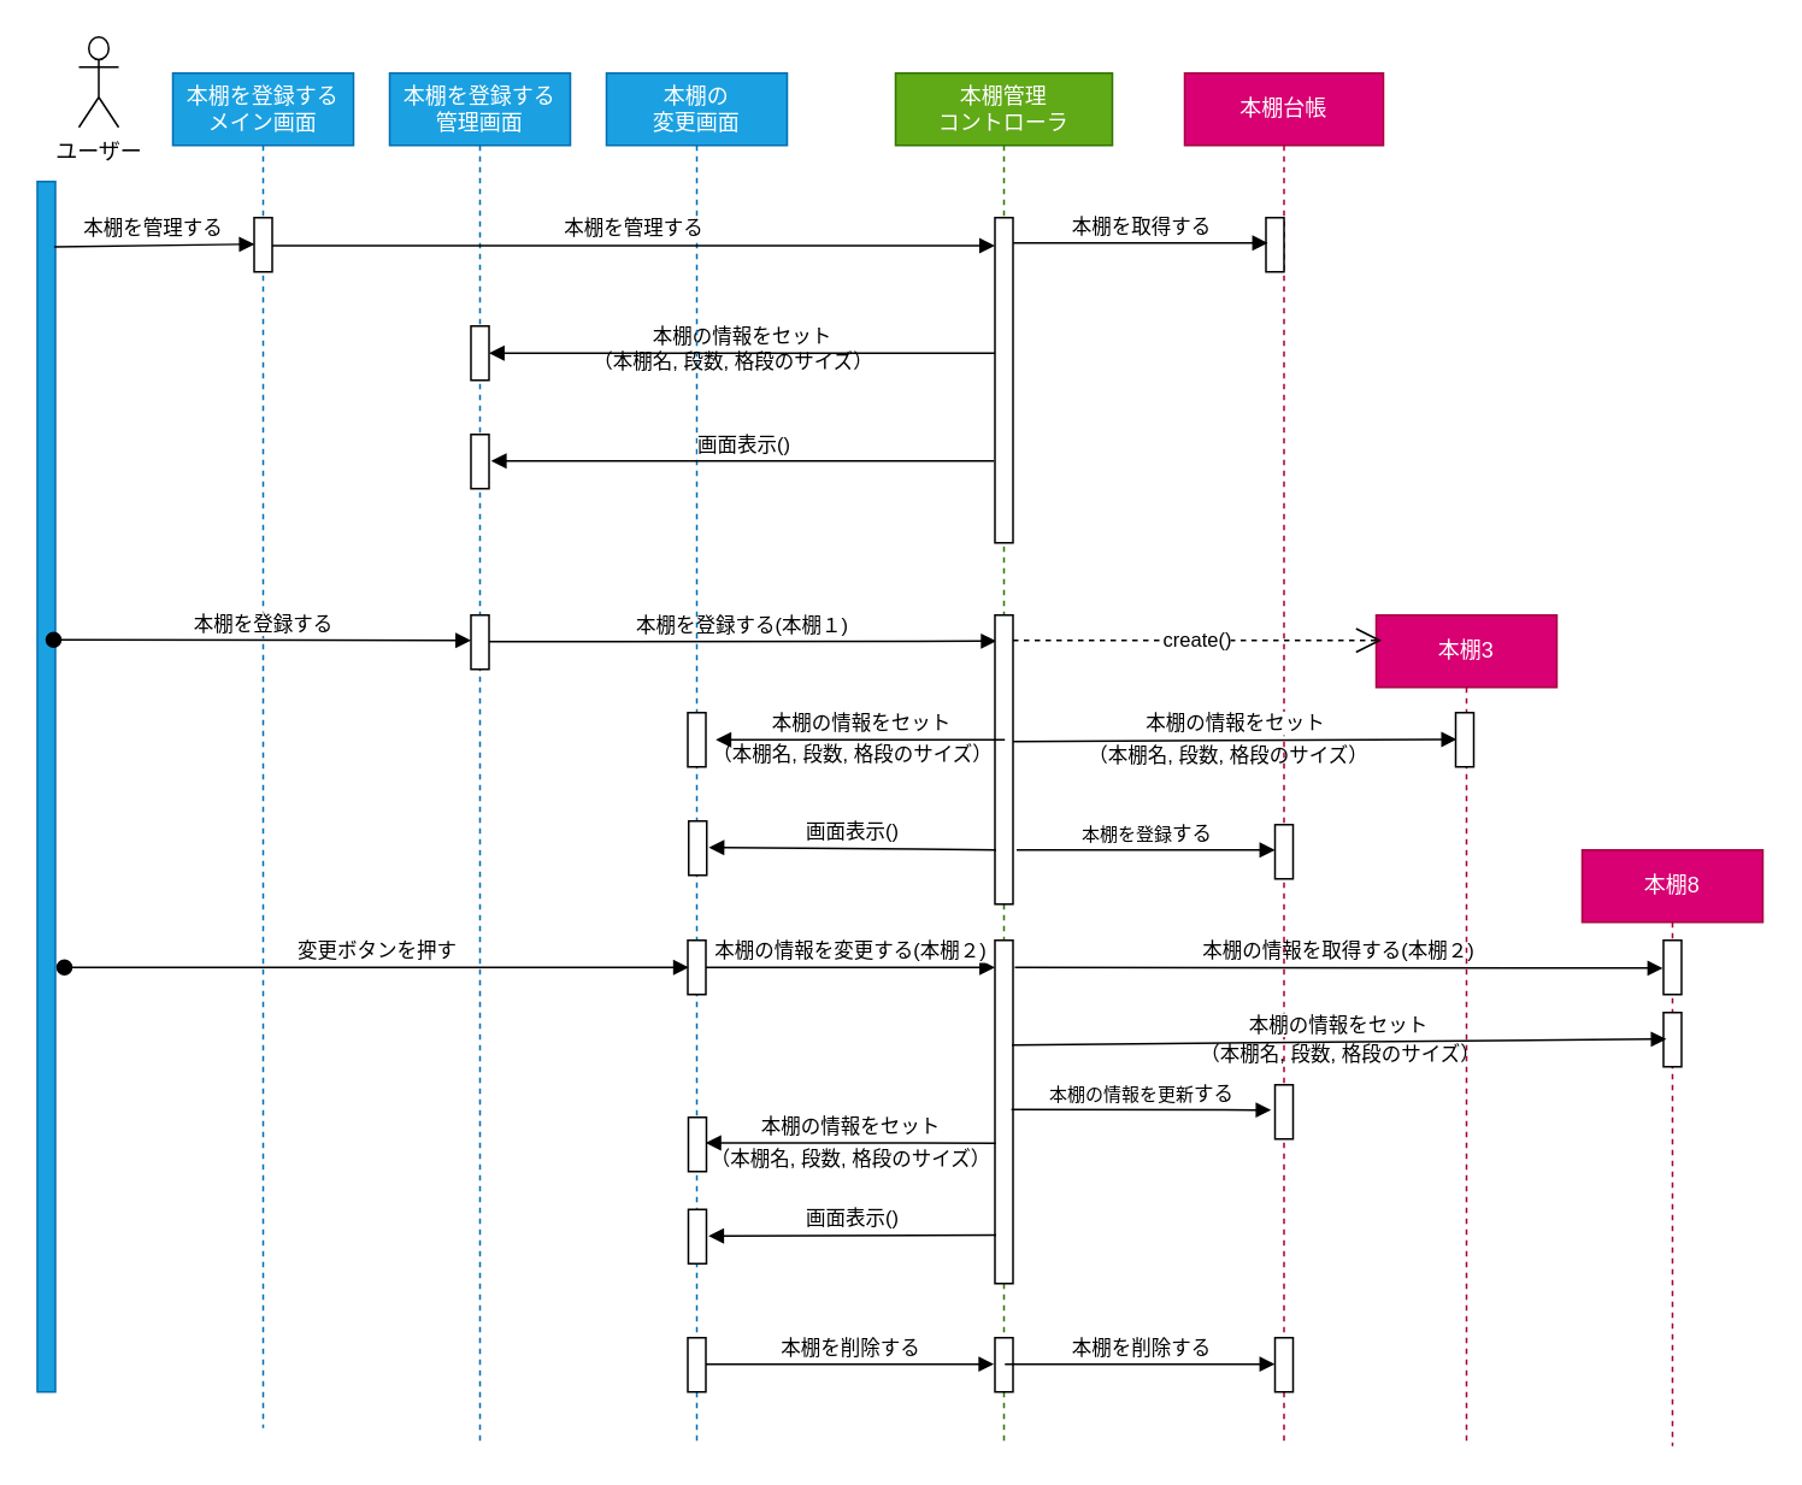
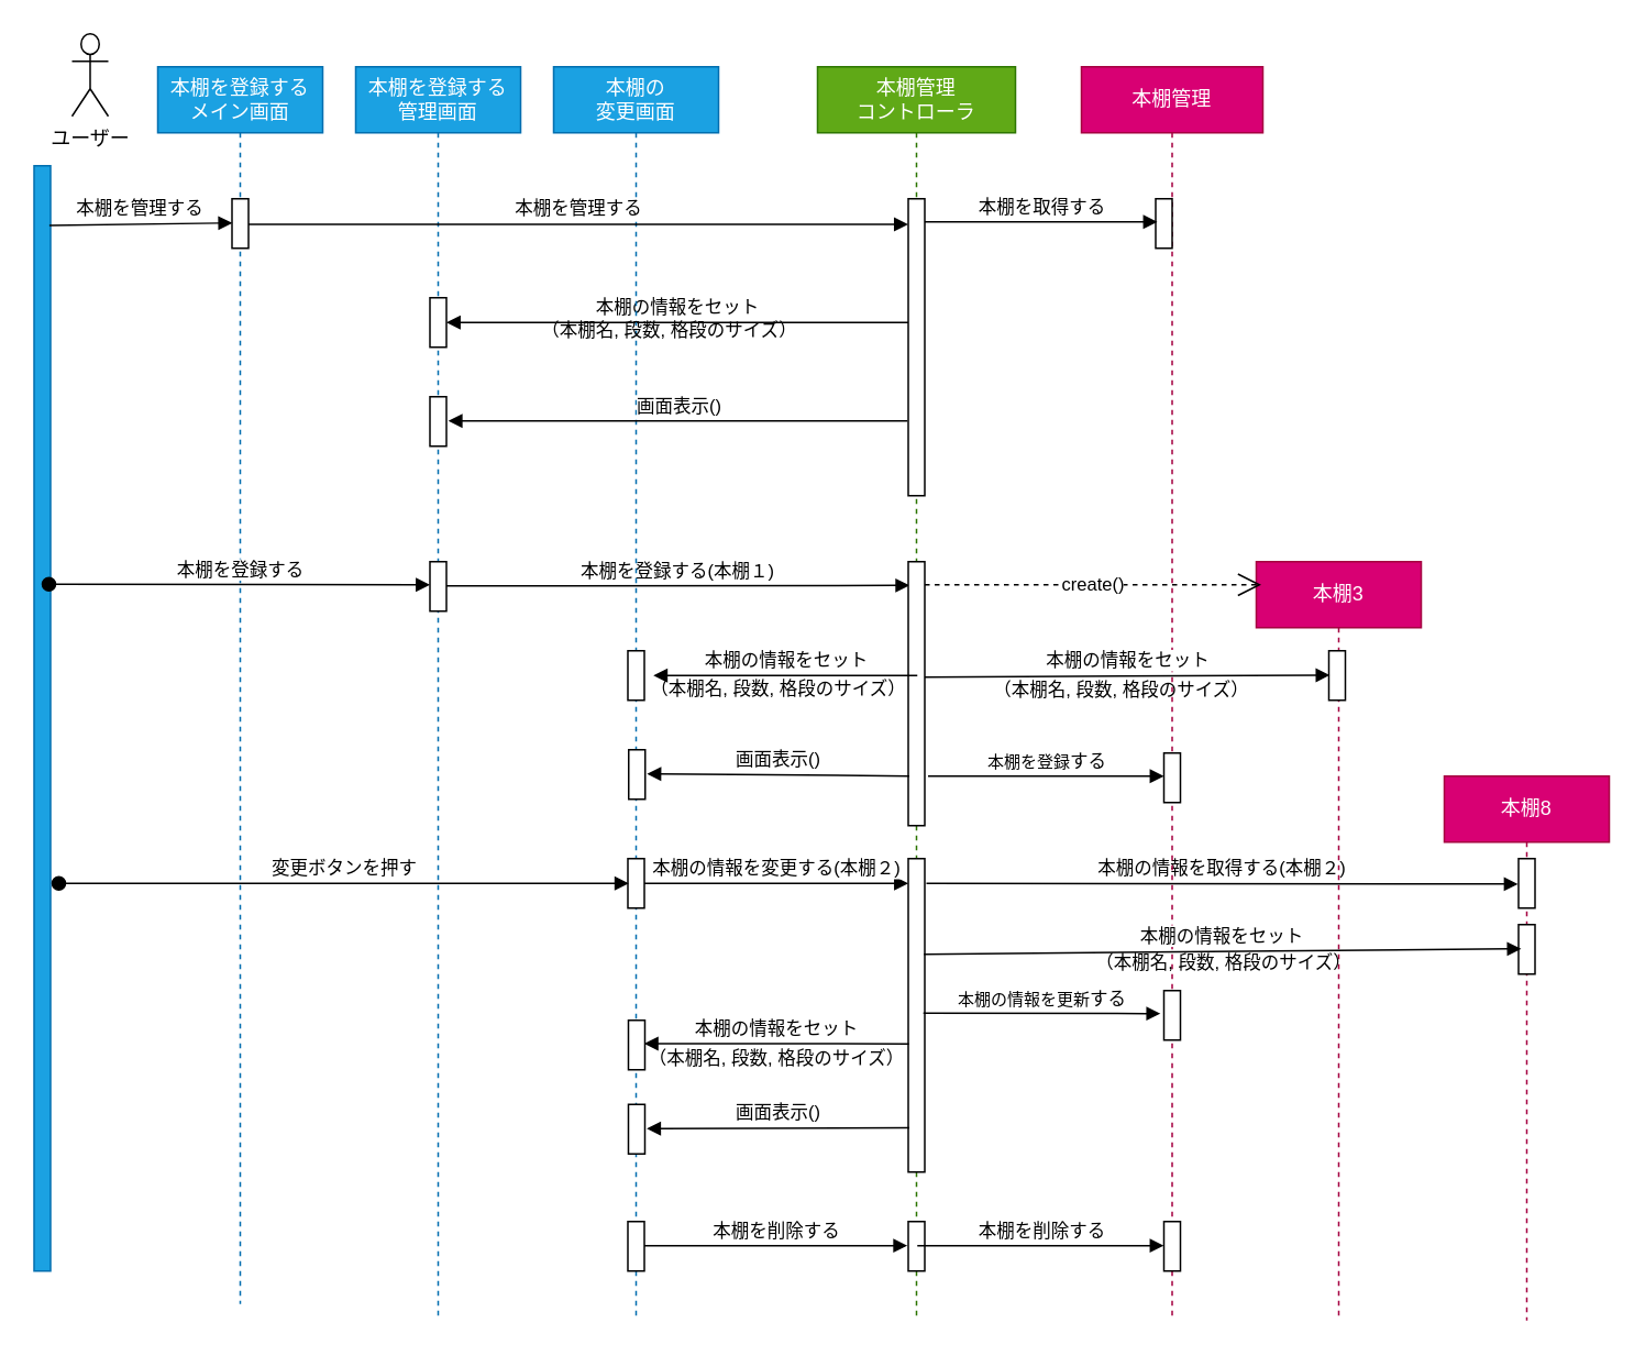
- <mxCell id="21" value="本棚台帳" style="shape=umlLifeline;perimeter=lifelinePerimeter;whiteSpace=wrap;html=1;container=1;collapsible=0;recursiveResize=0;outlineConnect=0;fillColor=#d80073;fontColor=#ffffff;strokeColor=#A50040;" parent="1" vertex="1"><mxGeometry x="655" y="40" width="110" height="760" as="geometry" /></mxCell>
+ <mxCell id="21" value="本棚管理" style="shape=umlLifeline;perimeter=lifelinePerimeter;whiteSpace=wrap;html=1;container=1;collapsible=0;recursiveResize=0;outlineConnect=0;fillColor=#d80073;fontColor=#ffffff;strokeColor=#A50040;" parent="1" vertex="1"><mxGeometry x="655" y="40" width="110" height="760" as="geometry" /></mxCell>
